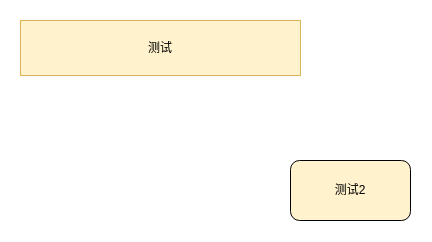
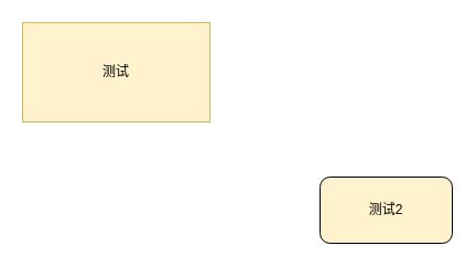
- <mxCell id="3" value="测试" style="rounded=0;whiteSpace=wrap;html=1;fillColor=#fff2cc;strokeColor=#d6b656;" parent="1" vertex="1"><mxGeometry x="20" y="20" width="280" height="55" as="geometry" /></mxCell>
+ <mxCell id="3" value="测试" style="rounded=0;whiteSpace=wrap;html=1;fillColor=#fff2cc;strokeColor=#d6b656;" parent="1" vertex="1"><mxGeometry x="20" y="20" width="170" height="90" as="geometry" /></mxCell>
